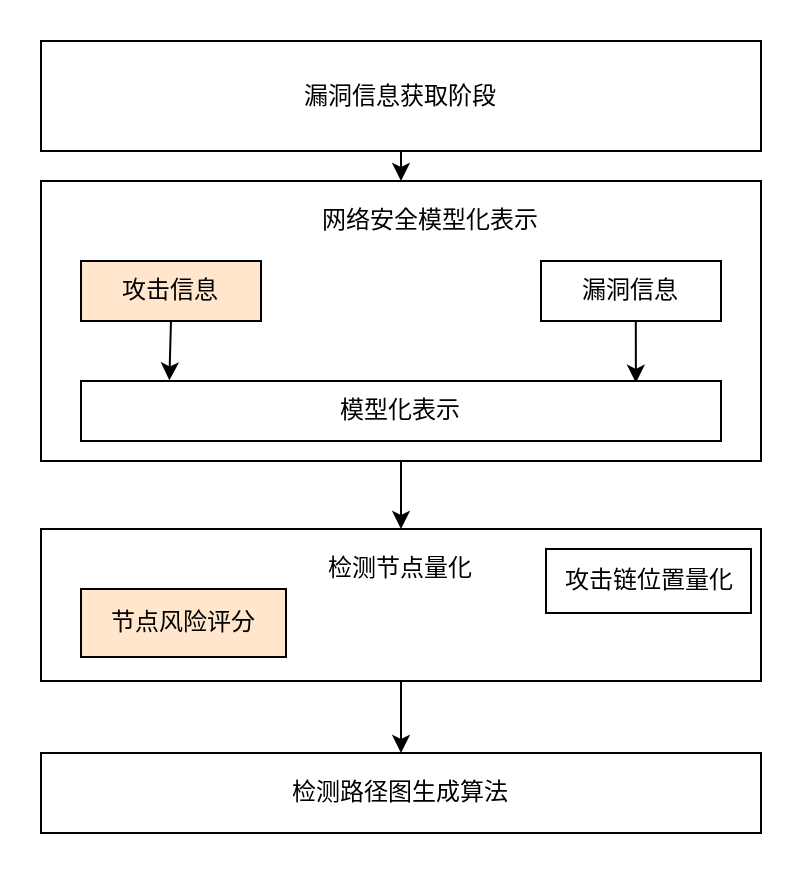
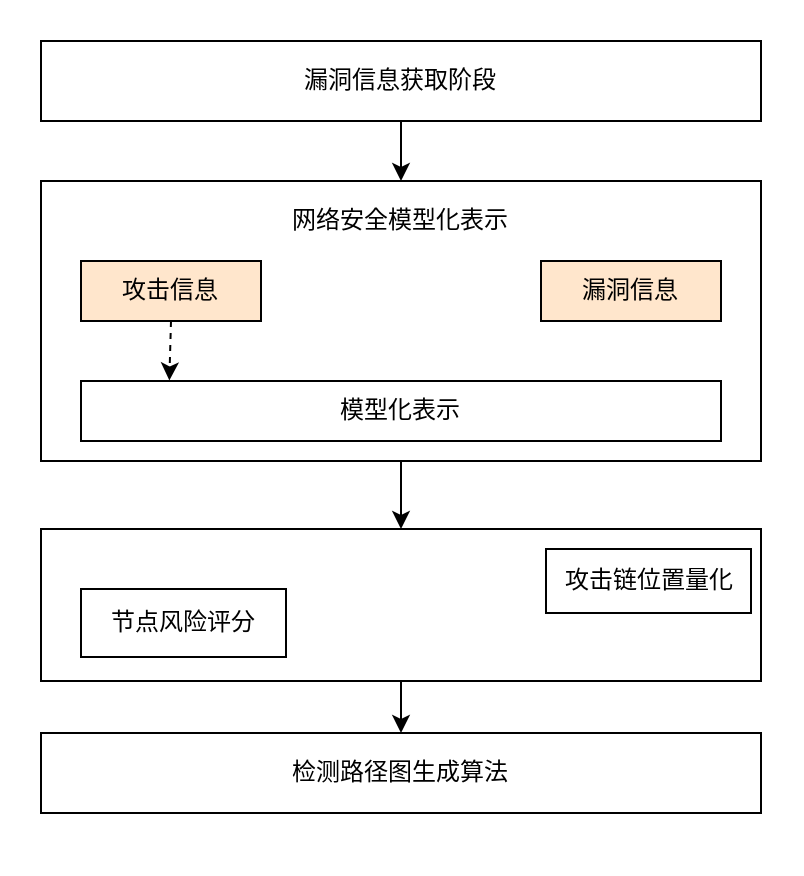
- <mxCell id="3" value="漏洞信息获取阶段" style="rounded=0;whiteSpace=wrap;html=1;" vertex="1" parent="1"><mxGeometry x="20" y="20" width="360" height="55" as="geometry" /></mxCell>
+ <mxCell id="3" value="漏洞信息获取阶段" style="rounded=0;whiteSpace=wrap;html=1;" vertex="1" parent="1"><mxGeometry x="20" y="20" width="360" height="40" as="geometry" /></mxCell>
- <mxCell id="11" value="网络安全模型化表示" style="text;html=1;strokeColor=none;fillColor=none;align=center;verticalAlign=middle;whiteSpace=wrap;rounded=0;" vertex="1" parent="1"><mxGeometry x="155" y="100" width="120" height="20" as="geometry" /></mxCell>
+ <mxCell id="11" value="网络安全模型化表示" style="text;html=1;strokeColor=none;fillColor=none;align=center;verticalAlign=middle;whiteSpace=wrap;rounded=0;" vertex="1" parent="1"><mxGeometry x="140" y="100" width="120" height="20" as="geometry" /></mxCell>
- <mxCell id="9" value="漏洞信息" style="rounded=0;whiteSpace=wrap;html=1;" vertex="1" parent="1"><mxGeometry x="270" y="130" width="90" height="30" as="geometry" /></mxCell>
+ <mxCell id="9" value="漏洞信息" style="rounded=0;whiteSpace=wrap;html=1;fillColor=#ffe6cc;" vertex="1" parent="1"><mxGeometry x="270" y="130" width="90" height="30" as="geometry" /></mxCell>
- <mxCell id="8" style="edgeStyle=orthogonalEdgeStyle;rounded=0;orthogonalLoop=1;jettySize=auto;html=1;exitX=0.5;exitY=1;exitDx=0;exitDy=0;entryX=0.867;entryY=0.03;entryDx=0;entryDy=0;entryPerimeter=0;" edge="1" parent="1" source="9" target="10"><mxGeometry relative="1" as="geometry" /></mxCell>
- <mxCell id="6" style="edgeStyle=orthogonalEdgeStyle;rounded=0;orthogonalLoop=1;jettySize=auto;html=1;exitX=0.5;exitY=1;exitDx=0;exitDy=0;entryX=0.138;entryY=-0.01;entryDx=0;entryDy=0;entryPerimeter=0;" edge="1" parent="1" source="7" target="10"><mxGeometry relative="1" as="geometry" /></mxCell>
+ <mxCell id="6" style="edgeStyle=orthogonalEdgeStyle;rounded=0;orthogonalLoop=1;jettySize=auto;html=1;exitX=0.5;exitY=1;exitDx=0;exitDy=0;entryX=0.138;entryY=-0.01;entryDx=0;entryDy=0;entryPerimeter=0;dashed=1;" edge="1" parent="1" source="7" target="10"><mxGeometry relative="1" as="geometry" /></mxCell>
- <mxCell id="14" value="检测节点量化" style="text;html=1;strokeColor=none;fillColor=none;align=center;verticalAlign=middle;whiteSpace=wrap;rounded=0;" vertex="1" parent="1"><mxGeometry x="140" y="274" width="120" height="20" as="geometry" /></mxCell>
- <mxCell id="15" value="节点风险评分" style="rounded=0;whiteSpace=wrap;html=1;fillColor=#ffe6cc;" vertex="1" parent="1"><mxGeometry x="40" y="294" width="102.5" height="34" as="geometry" /></mxCell>
+ <mxCell id="15" value="节点风险评分" style="rounded=0;whiteSpace=wrap;html=1;" vertex="1" parent="1"><mxGeometry x="40" y="294" width="102.5" height="34" as="geometry" /></mxCell>
- <mxCell id="17" value="检测路径图生成算法" style="rounded=0;whiteSpace=wrap;html=1;" vertex="1" parent="1"><mxGeometry x="20" y="376" width="360" height="40" as="geometry" /></mxCell>
+ <mxCell id="17" value="检测路径图生成算法" style="rounded=0;whiteSpace=wrap;html=1;" vertex="1" parent="1"><mxGeometry x="20" y="366" width="360" height="40" as="geometry" /></mxCell>
